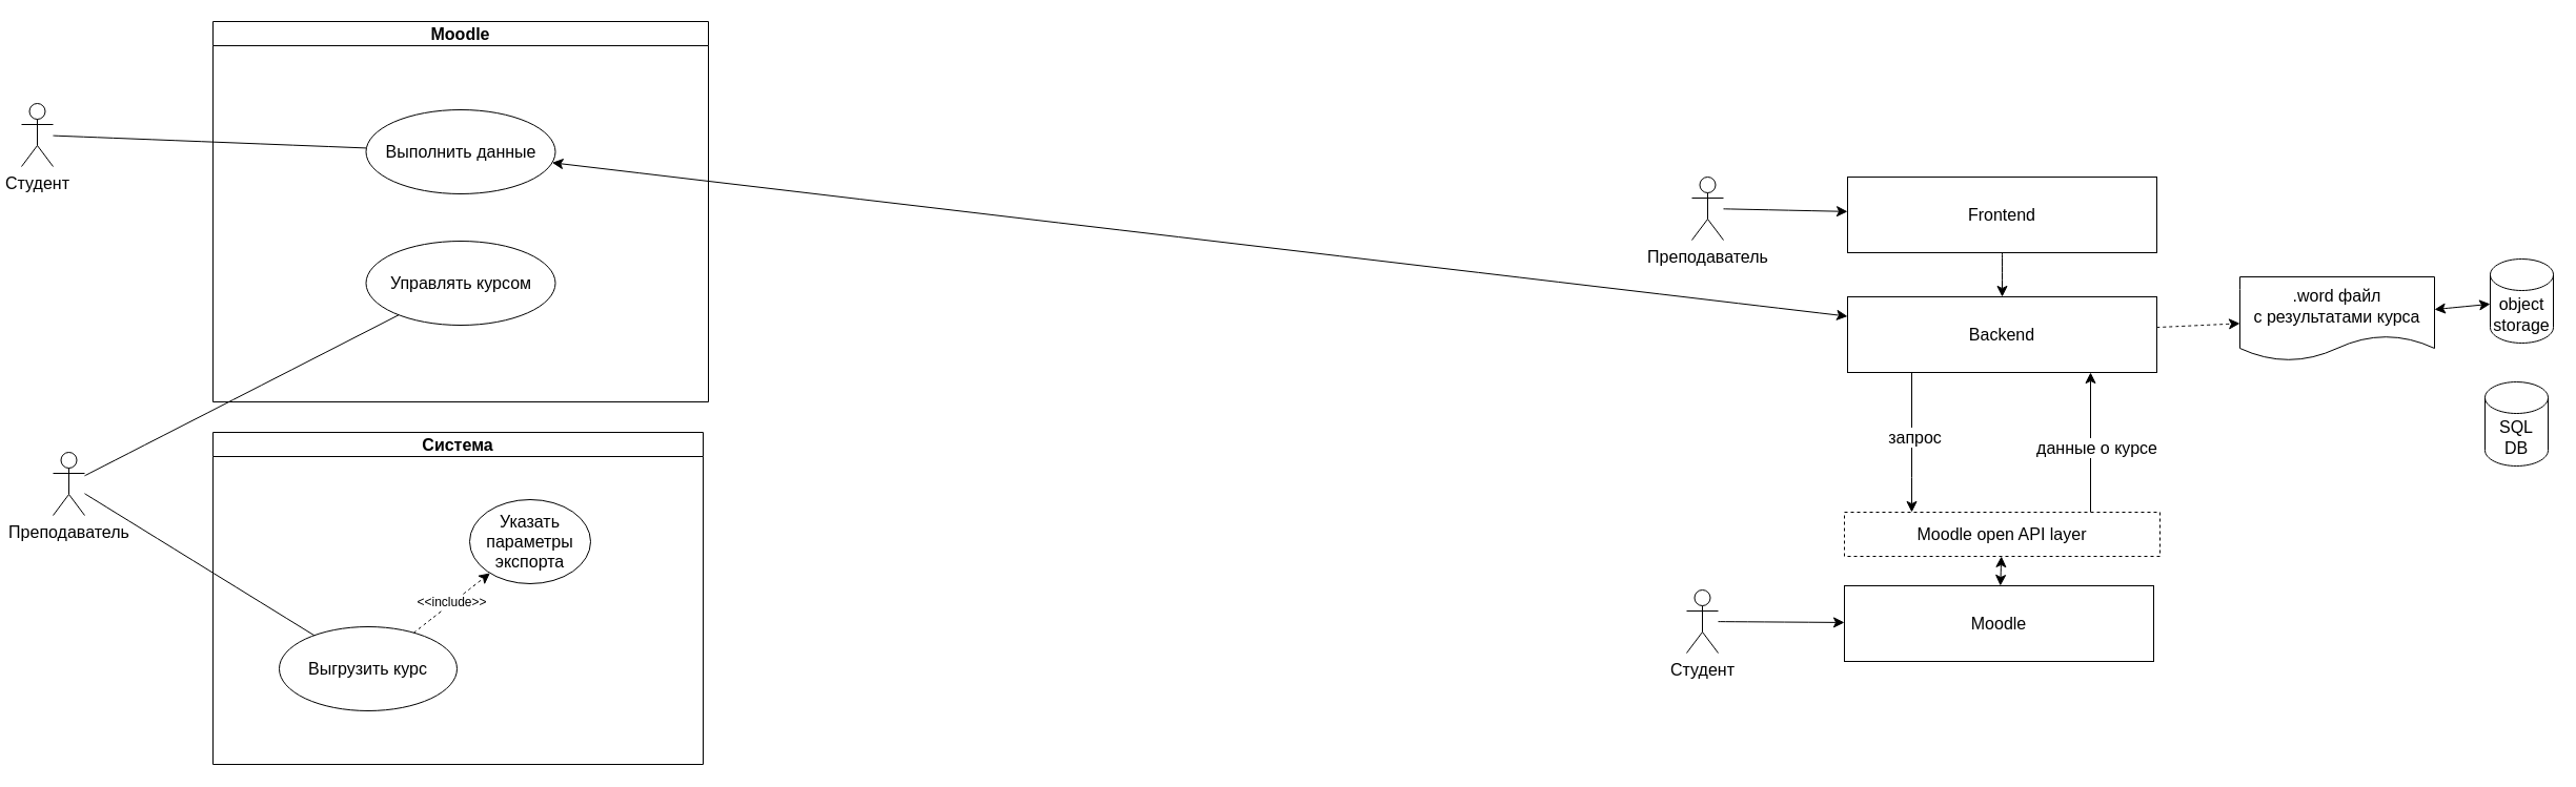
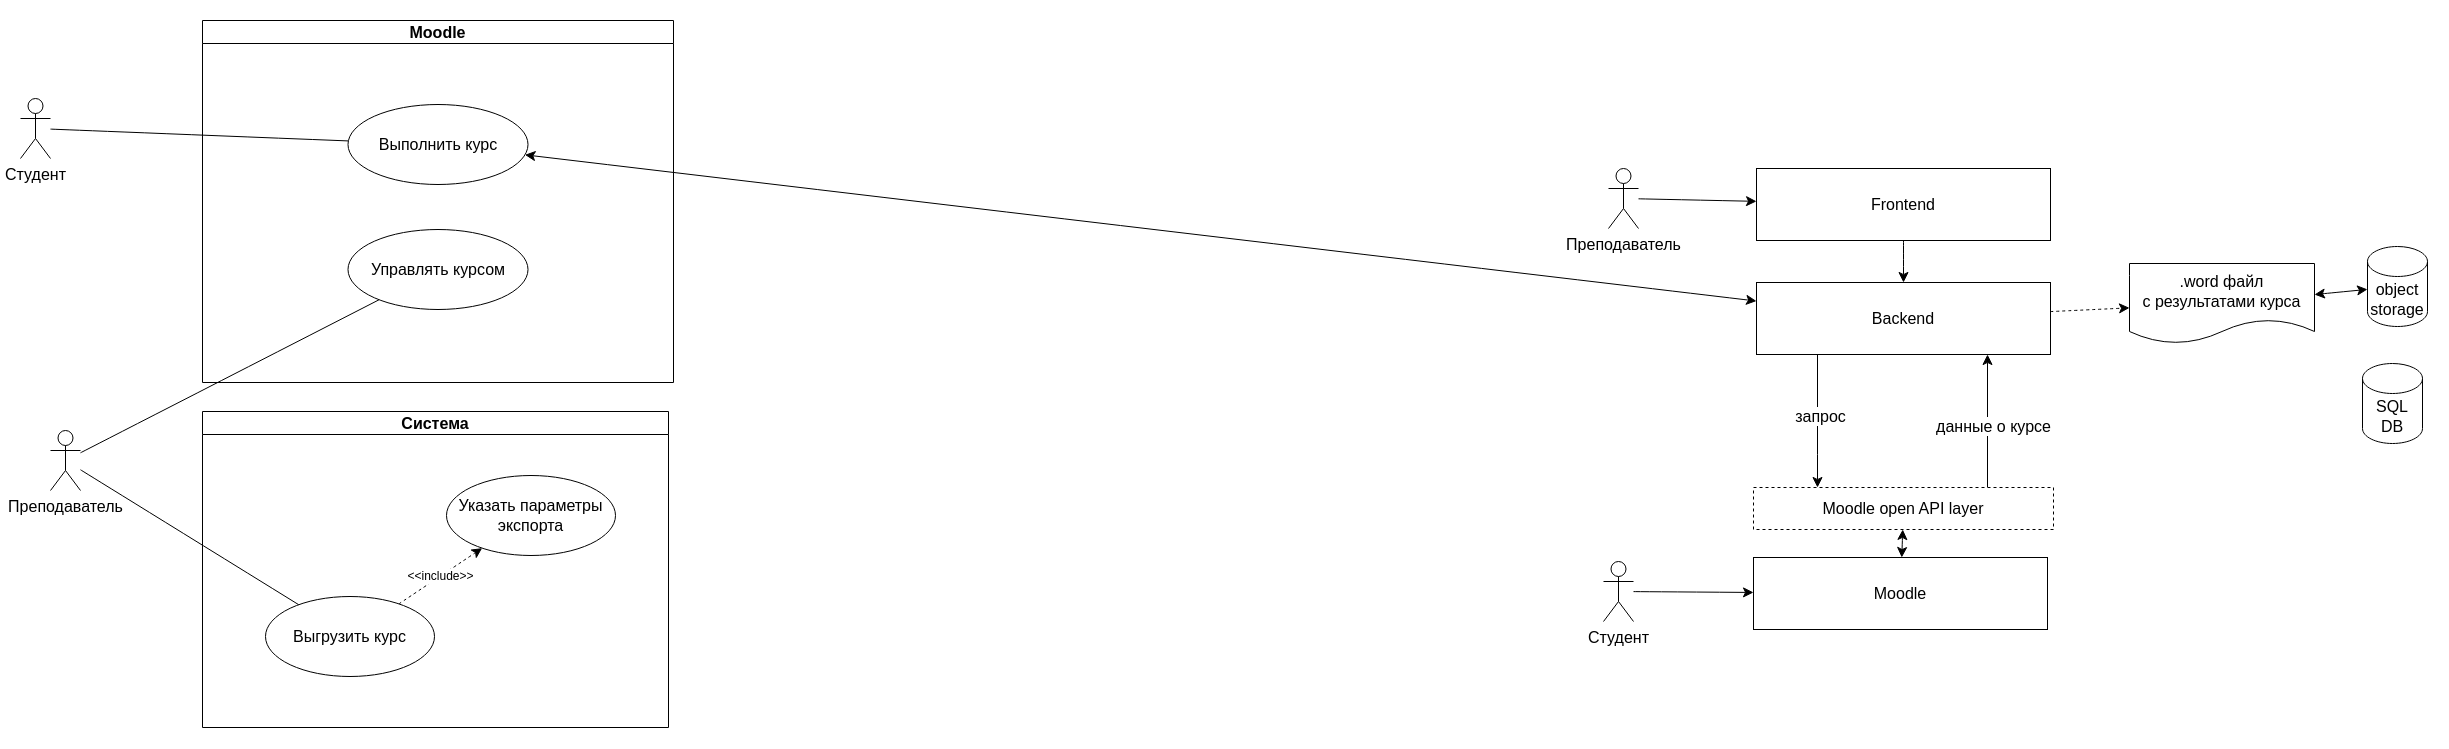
- <mxCell id="3" value="Выполнить данные" style="ellipse;whiteSpace=wrap;html=1;fontSize=16;" vertex="1" parent="2"><mxGeometry x="145.5" y="84" width="180" height="80" as="geometry" /></mxCell>
+ <mxCell id="3" value="Выполнить курс" style="ellipse;whiteSpace=wrap;html=1;fontSize=16;" vertex="1" parent="2"><mxGeometry x="145.5" y="84" width="180" height="80" as="geometry" /></mxCell>
- <mxCell id="10" value="Указать параметры экспорта" style="ellipse;whiteSpace=wrap;html=1;fontSize=16;" vertex="1" parent="7"><mxGeometry x="244" y="64" width="115" height="80" as="geometry" /></mxCell>
+ <mxCell id="10" value="Указать параметры экспорта" style="ellipse;whiteSpace=wrap;html=1;fontSize=16;" vertex="1" parent="7"><mxGeometry x="244" y="64" width="169" height="80" as="geometry" /></mxCell>
